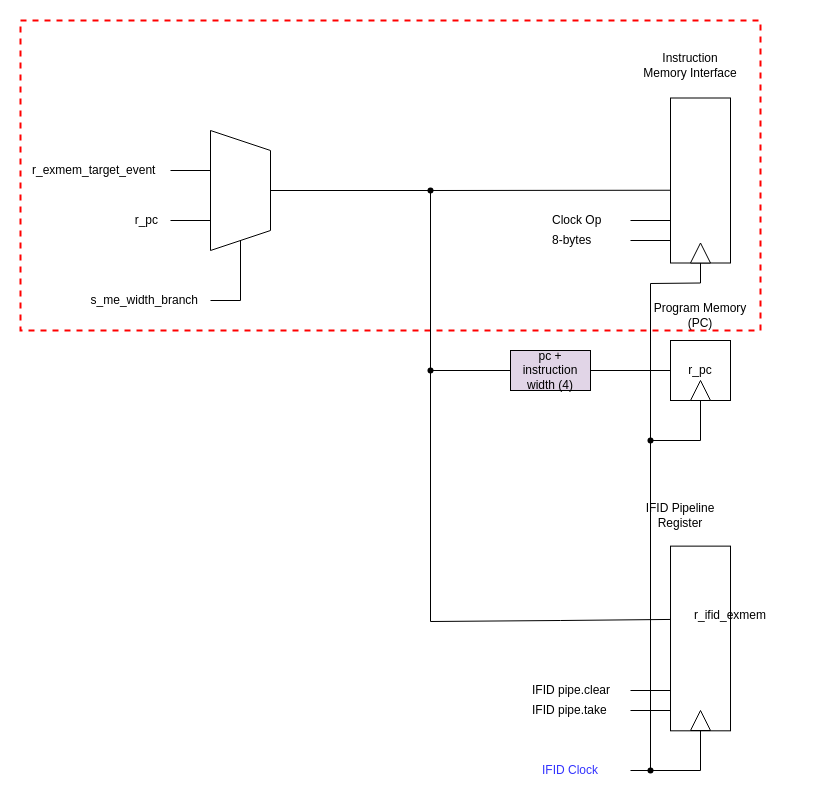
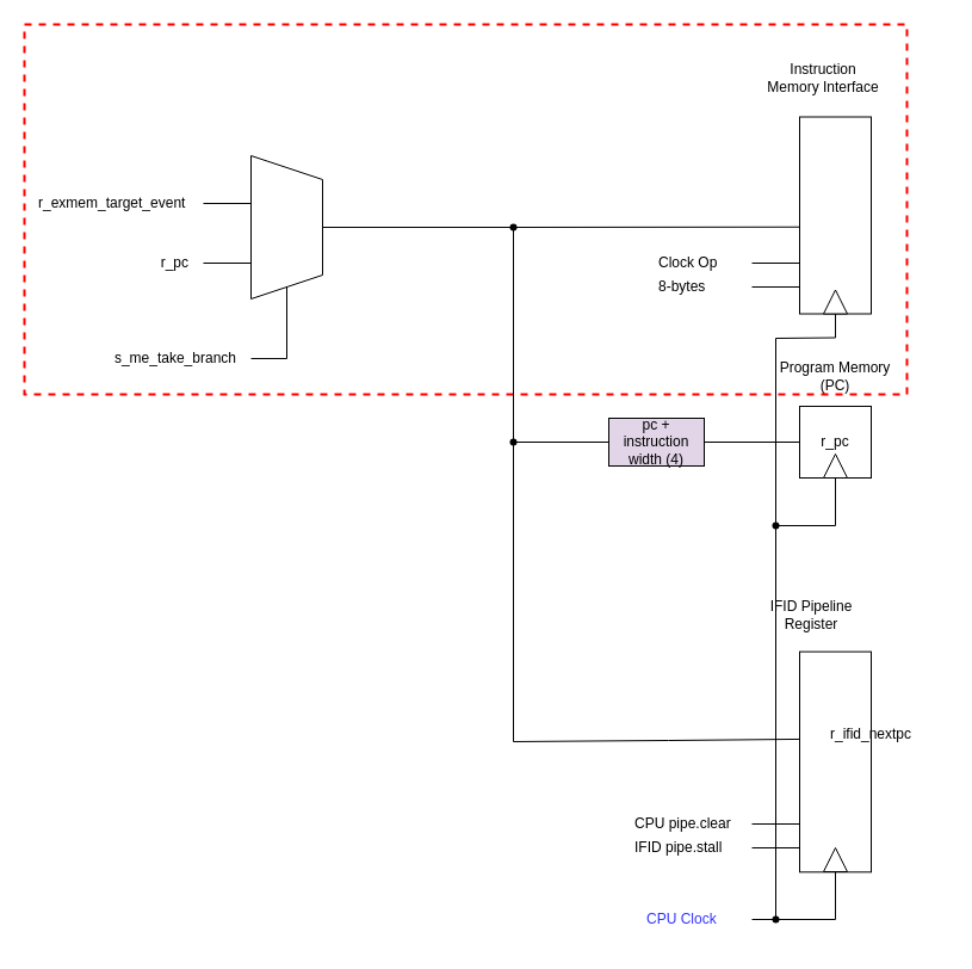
- <mxCell id="24" value="s_me_width_branch" style="text;whiteSpace=wrap;html=1;fontColor=#000000;align=right;verticalAlign=middle;" parent="1" vertex="1"><mxGeometry x="70" y="280" width="130" height="40" as="geometry" /></mxCell>
+ <mxCell id="24" value="s_me_take_branch" style="text;whiteSpace=wrap;html=1;fontColor=#000000;align=right;verticalAlign=middle;" parent="1" vertex="1"><mxGeometry x="70" y="280" width="130" height="40" as="geometry" /></mxCell>
- <mxCell id="30" value="r_ifid_exmem" style="text;html=1;strokeColor=none;fillColor=none;align=center;verticalAlign=middle;whiteSpace=wrap;rounded=0;fontColor=#000000;" parent="1" vertex="1"><mxGeometry x="700" y="600" width="60" height="30" as="geometry" /></mxCell>
+ <mxCell id="30" value="r_ifid_nextpc" style="text;html=1;strokeColor=none;fillColor=none;align=center;verticalAlign=middle;whiteSpace=wrap;rounded=0;fontColor=#000000;" parent="1" vertex="1"><mxGeometry x="700" y="600" width="60" height="30" as="geometry" /></mxCell>
- <mxCell id="10" value="IFID pipe.clear" style="text;html=1;strokeColor=none;fillColor=none;align=left;verticalAlign=middle;whiteSpace=wrap;rounded=0;" parent="1" vertex="1"><mxGeometry x="530" y="680" width="100" height="20" as="geometry" /></mxCell>
+ <mxCell id="10" value="CPU pipe.clear" style="text;html=1;strokeColor=none;fillColor=none;align=left;verticalAlign=middle;whiteSpace=wrap;rounded=0;" parent="1" vertex="1"><mxGeometry x="530" y="680" width="100" height="20" as="geometry" /></mxCell>
- <mxCell id="11" value="IFID pipe.take" style="text;html=1;strokeColor=none;fillColor=none;align=left;verticalAlign=middle;whiteSpace=wrap;rounded=0;" parent="1" vertex="1"><mxGeometry x="530" y="700" width="100" height="20" as="geometry" /></mxCell>
+ <mxCell id="11" value="IFID pipe.stall" style="text;html=1;strokeColor=none;fillColor=none;align=left;verticalAlign=middle;whiteSpace=wrap;rounded=0;" parent="1" vertex="1"><mxGeometry x="530" y="700" width="100" height="20" as="geometry" /></mxCell>
- <mxCell id="12" value="&lt;font color=&quot;#3333ff&quot;&gt;IFID Clock&lt;/font&gt;" style="text;html=1;strokeColor=none;fillColor=none;align=left;verticalAlign=middle;whiteSpace=wrap;rounded=0;" parent="1" vertex="1"><mxGeometry x="540" y="760" width="80" height="20" as="geometry" /></mxCell>
+ <mxCell id="12" value="&lt;font color=&quot;#3333ff&quot;&gt;CPU Clock&lt;/font&gt;" style="text;html=1;strokeColor=none;fillColor=none;align=left;verticalAlign=middle;whiteSpace=wrap;rounded=0;" parent="1" vertex="1"><mxGeometry x="540" y="760" width="80" height="20" as="geometry" /></mxCell>
